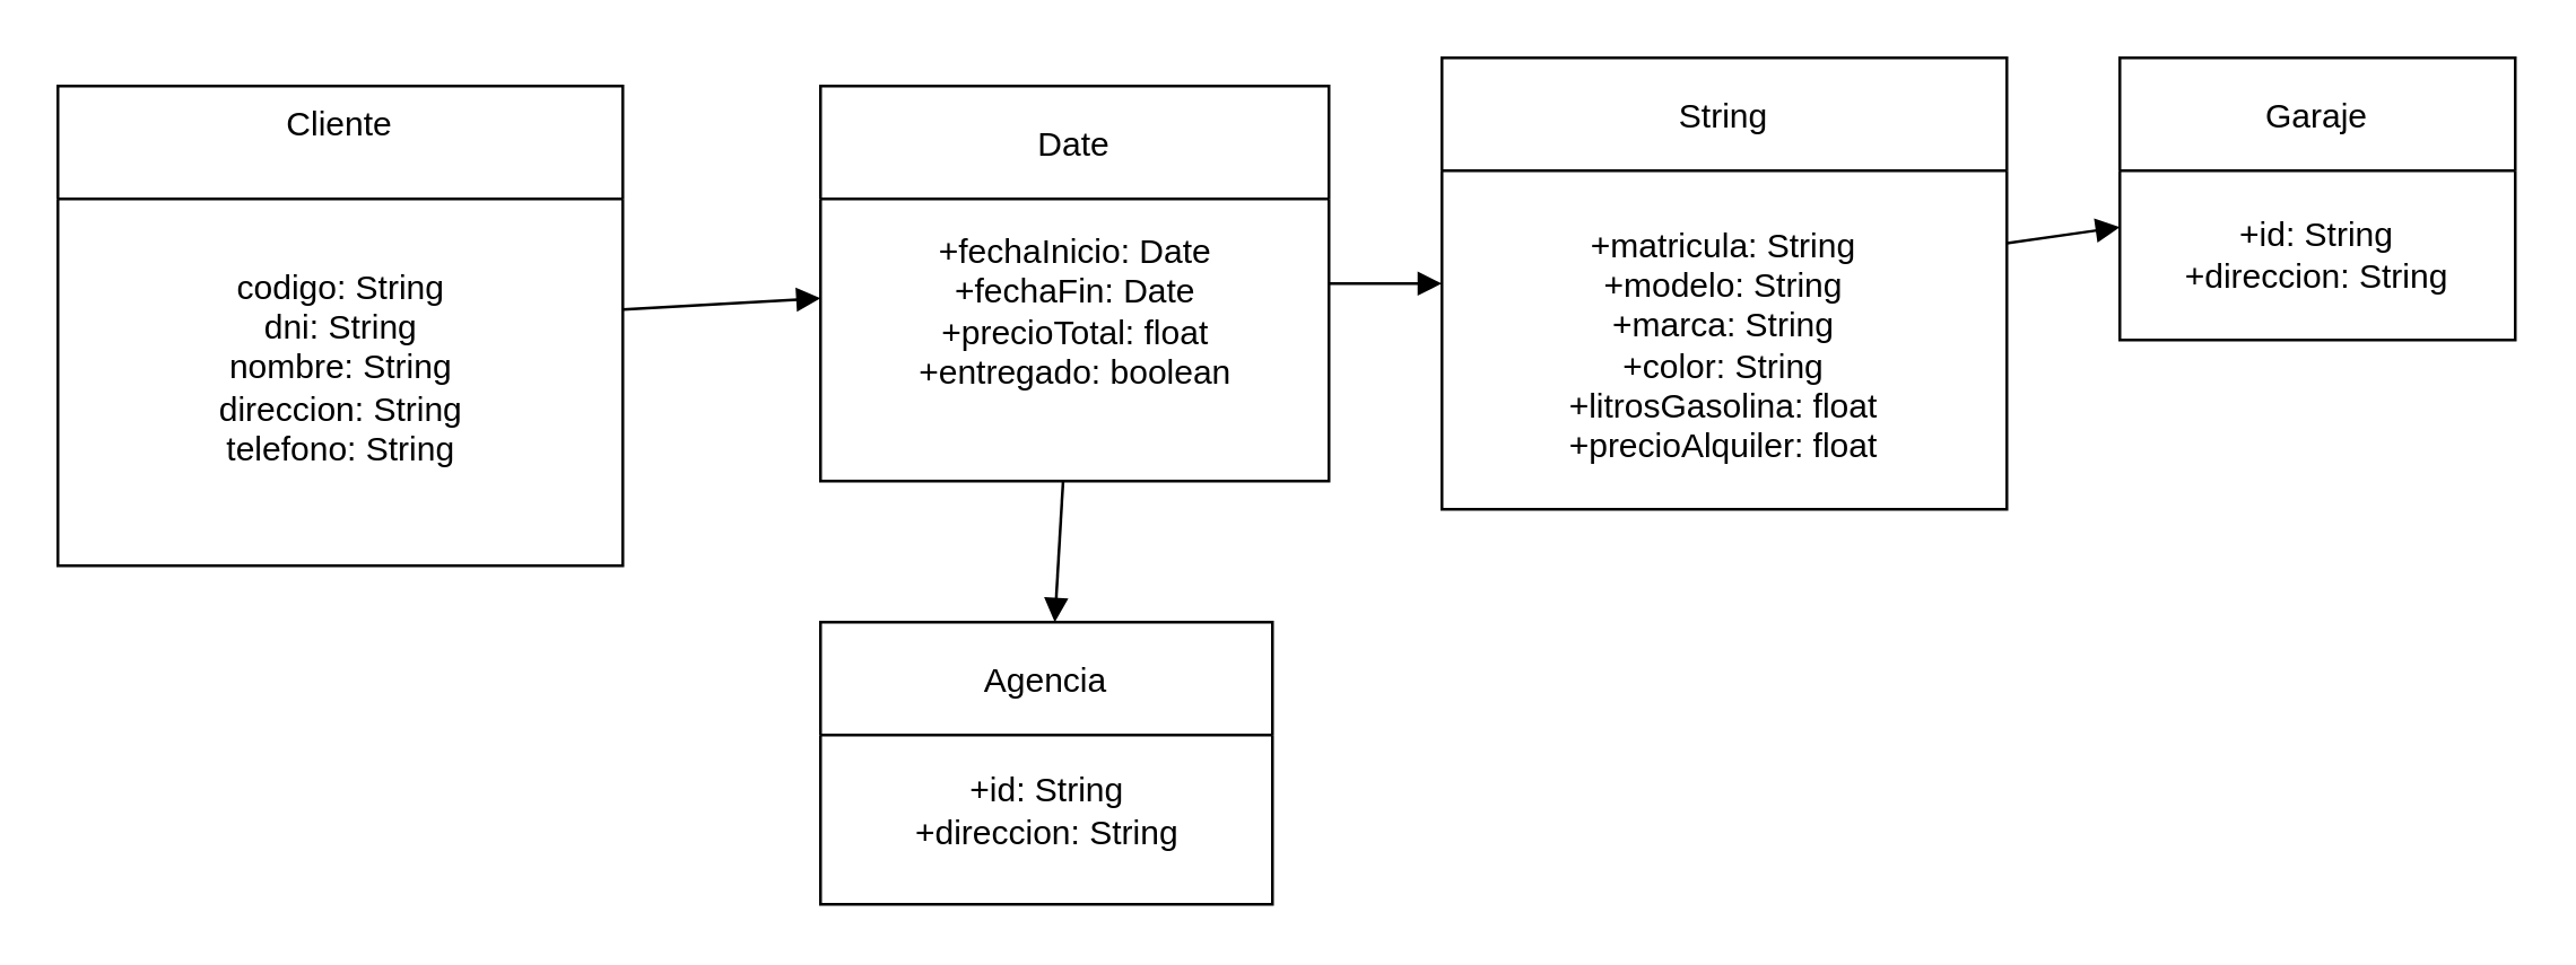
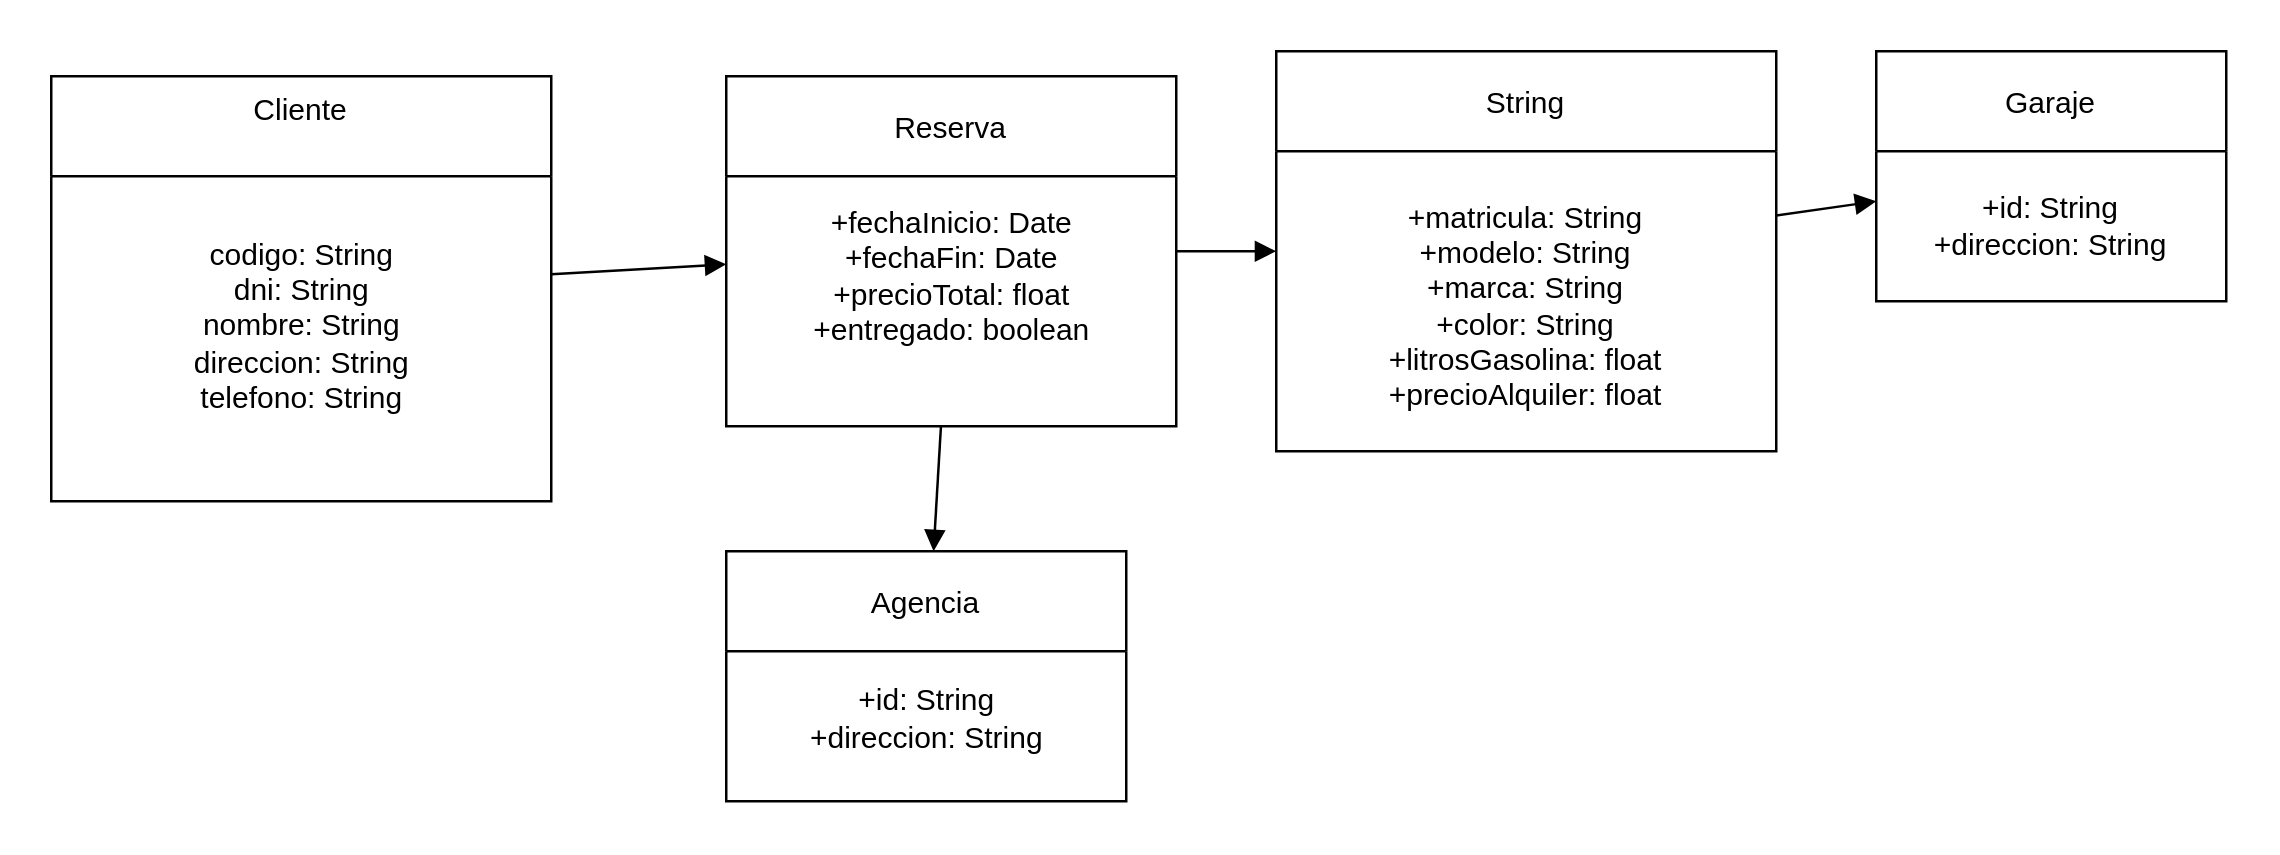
- <mxCell id="4" value="Date" style="shape=swimlane;" vertex="1" parent="1"><mxGeometry x="290" y="30" width="180" height="140" as="geometry" /></mxCell>
+ <mxCell id="4" value="Reserva" style="shape=swimlane;" vertex="1" parent="1"><mxGeometry x="290" y="30" width="180" height="140" as="geometry" /></mxCell>
